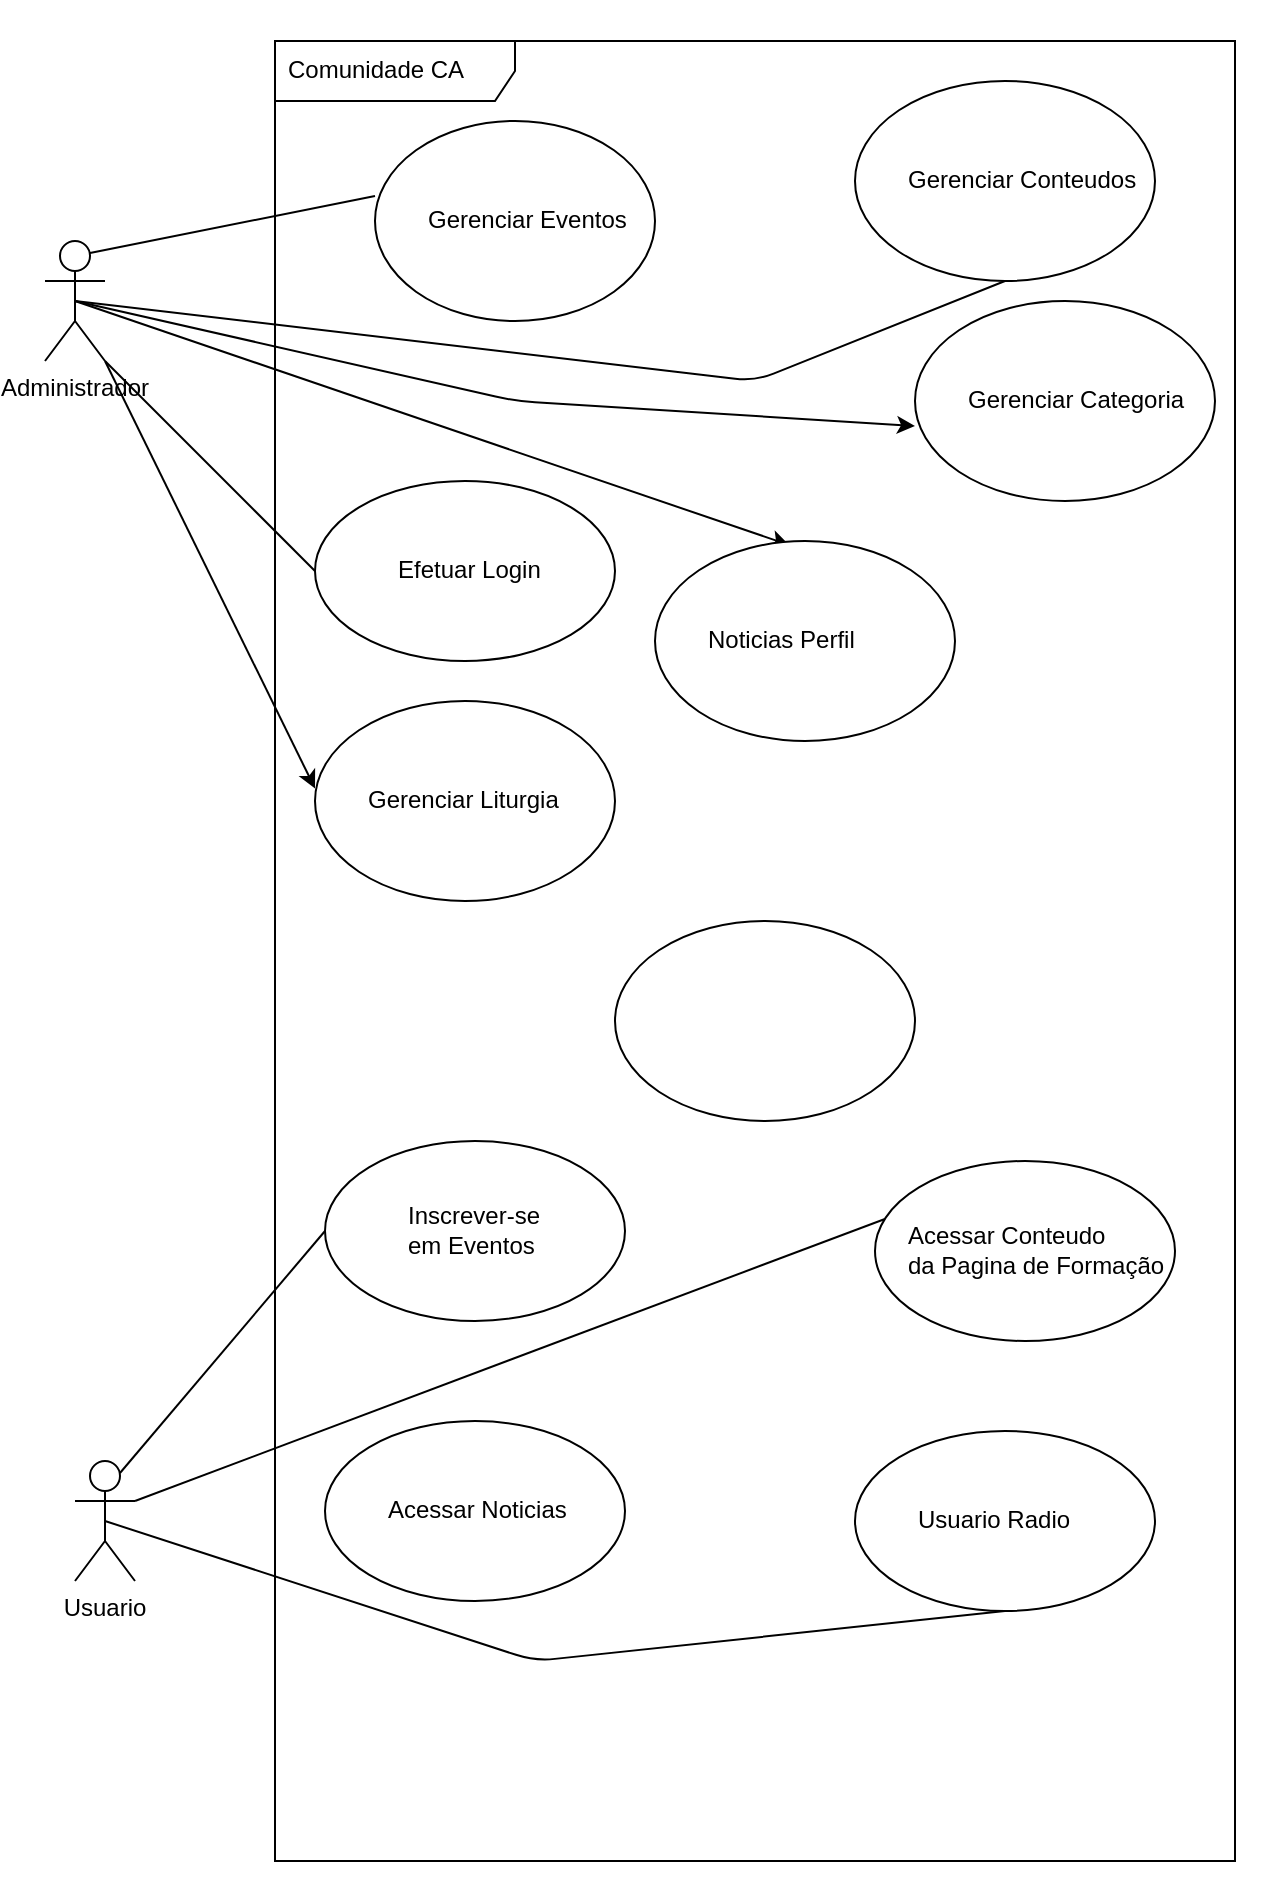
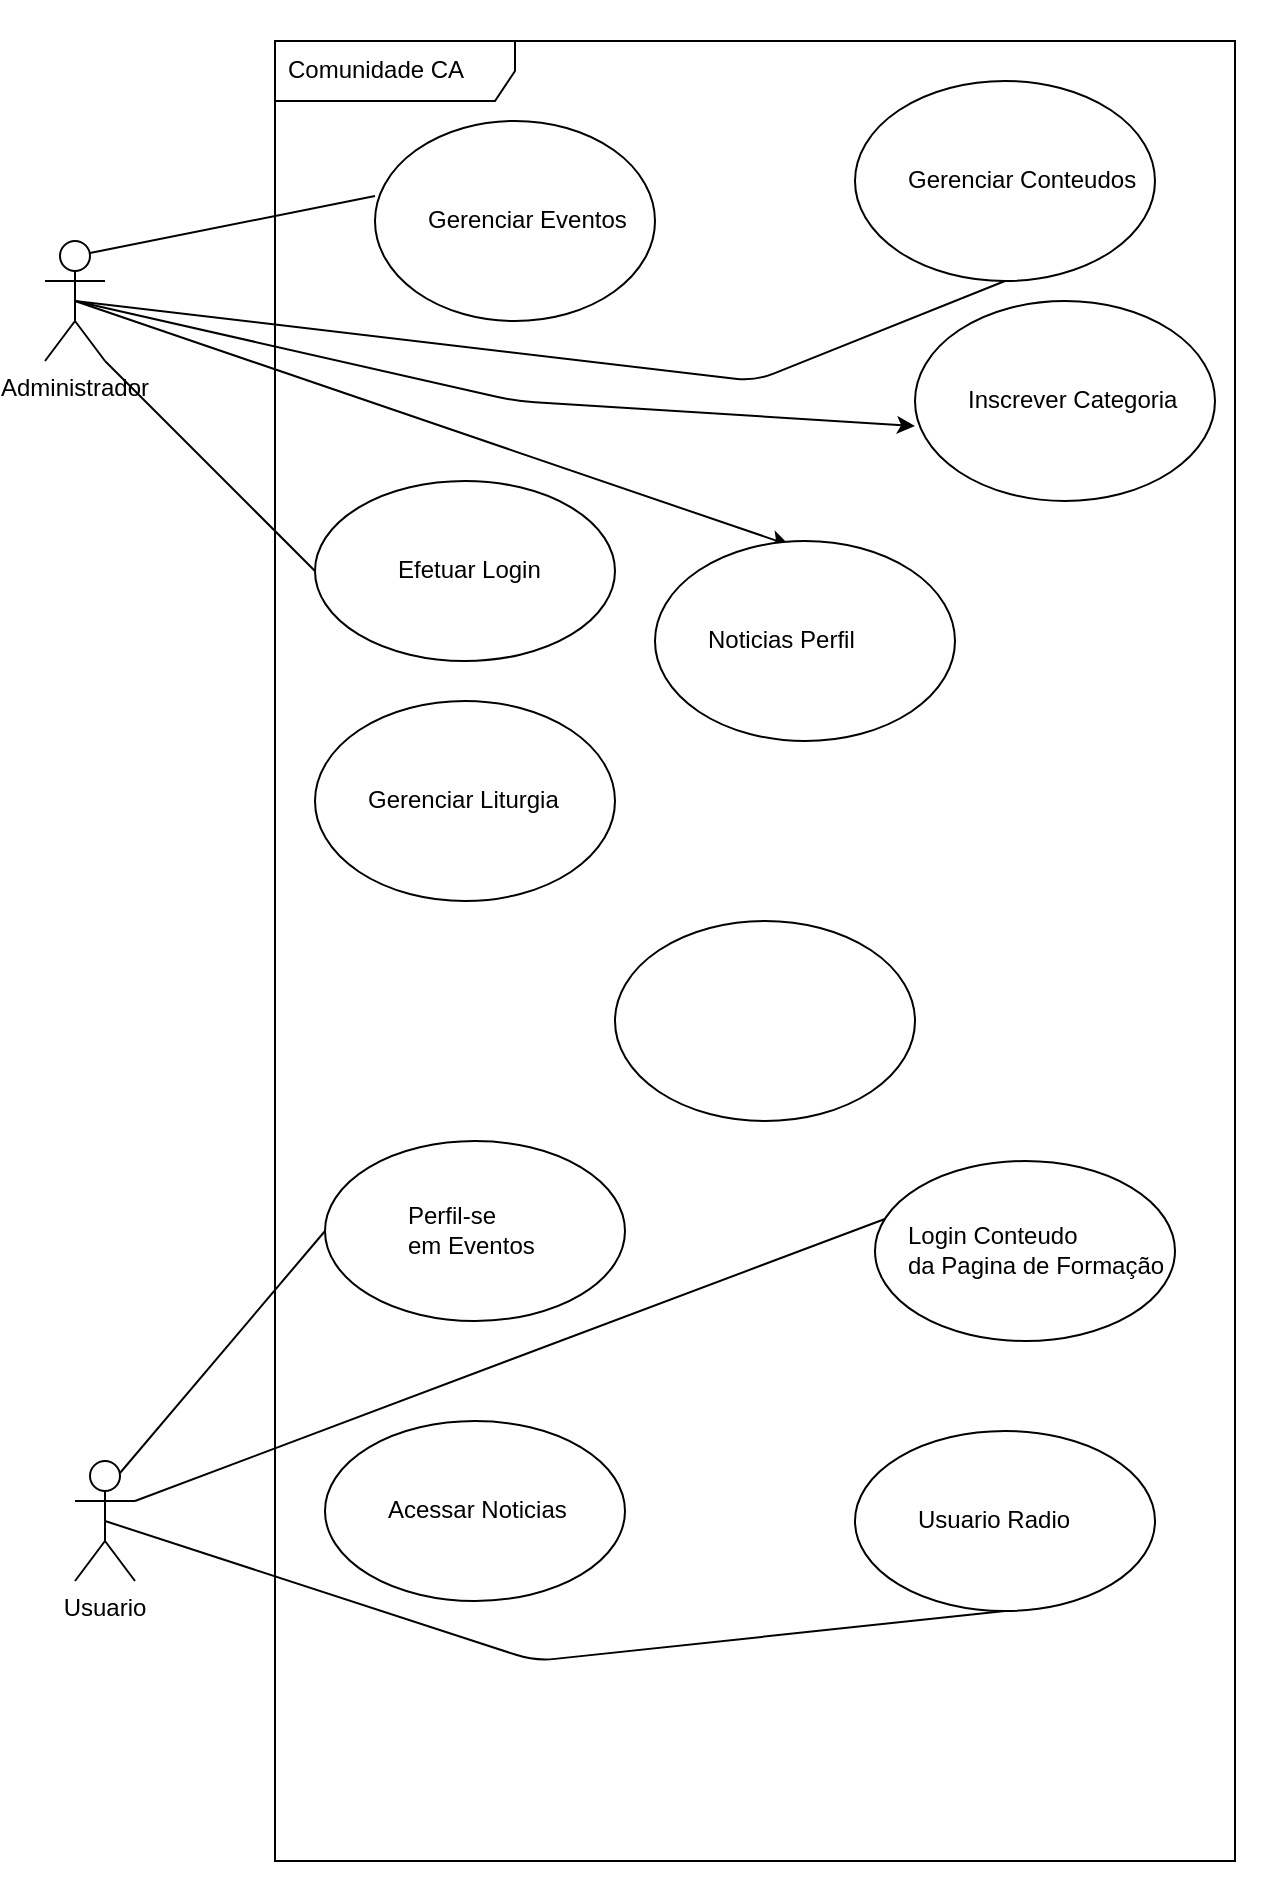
- <mxCell id="32" value="Gerenciar Categoria" style="text;html=1;align=left;verticalAlign=middle;rotatable=0;spacingLeft=25;fillColor=none;strokeColor=none;" vertex="1" parent="31"><mxGeometry y="37.5" width="150" height="25" as="geometry" /></mxCell>
+ <mxCell id="32" value="Inscrever Categoria" style="text;html=1;align=left;verticalAlign=middle;rotatable=0;spacingLeft=25;fillColor=none;strokeColor=none;" vertex="1" parent="31"><mxGeometry y="37.5" width="150" height="25" as="geometry" /></mxCell>
- <mxCell id="7" style="edgeStyle=none;html=1;exitX=1;exitY=1;exitDx=0;exitDy=0;exitPerimeter=0;entryX=0;entryY=0.25;entryDx=0;entryDy=0;" edge="1" parent="1" source="9" target="30"><mxGeometry relative="1" as="geometry" /></mxCell>
- <mxCell id="22" value="Inscrever-se&amp;nbsp;&lt;br&gt;em Eventos" style="text;html=1;align=left;verticalAlign=middle;rotatable=0;spacingLeft=25;fillColor=none;strokeColor=none;" parent="21" vertex="1"><mxGeometry x="15" y="33.75" width="150" height="22.5" as="geometry" /></mxCell>
+ <mxCell id="22" value="Perfil-se&amp;nbsp;&lt;br&gt;em Eventos" style="text;html=1;align=left;verticalAlign=middle;rotatable=0;spacingLeft=25;fillColor=none;strokeColor=none;" parent="21" vertex="1"><mxGeometry x="15" y="33.75" width="150" height="22.5" as="geometry" /></mxCell>
- <mxCell id="24" value="Acessar Conteudo&lt;br&gt;da Pagina de Formação" style="text;html=1;align=left;verticalAlign=middle;rotatable=0;spacingLeft=25;fillColor=none;strokeColor=none;" parent="23" vertex="1"><mxGeometry x="-10" y="33.75" width="150" height="22.5" as="geometry" /></mxCell>
+ <mxCell id="24" value="Login Conteudo&lt;br&gt;da Pagina de Formação" style="text;html=1;align=left;verticalAlign=middle;rotatable=0;spacingLeft=25;fillColor=none;strokeColor=none;" parent="23" vertex="1"><mxGeometry x="-10" y="33.75" width="150" height="22.5" as="geometry" /></mxCell>
